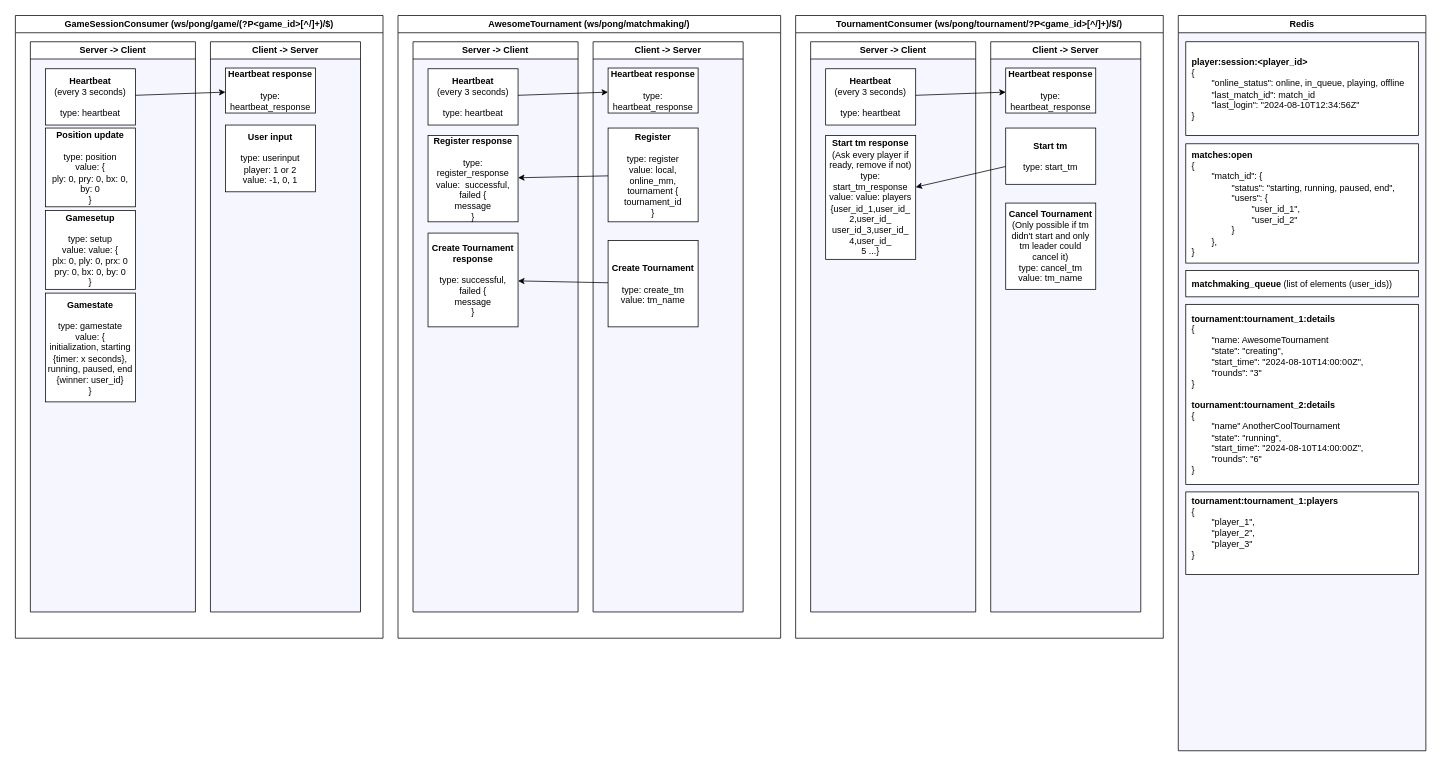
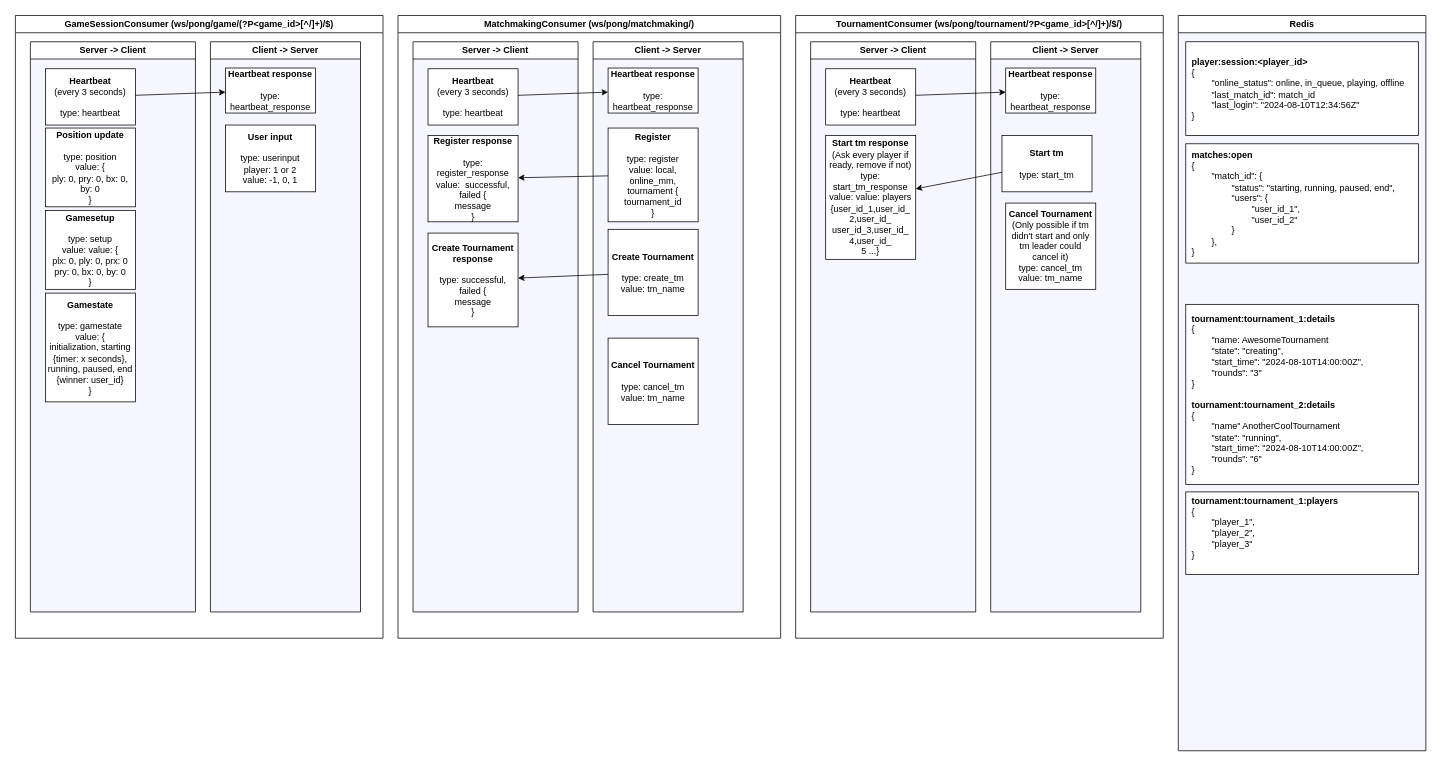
- <mxCell id="12" value="AwesomeTournament (ws/pong/matchmaking/)" style="swimlane;whiteSpace=wrap;html=1;swimlaneFillColor=default;" parent="1" vertex="1"><mxGeometry x="530" y="20" width="510" height="830" as="geometry" /></mxCell>
+ <mxCell id="12" value="MatchmakingConsumer (ws/pong/matchmaking/)" style="swimlane;whiteSpace=wrap;html=1;swimlaneFillColor=default;" parent="1" vertex="1"><mxGeometry x="530" y="20" width="510" height="830" as="geometry" /></mxCell>
- <mxCell id="31" value="&lt;b&gt;Start tm&lt;/b&gt;&lt;br&gt;&lt;br&gt;type: start_tm" style="rounded=0;whiteSpace=wrap;html=1;fillColor=default;gradientColor=none;" parent="29" vertex="1"><mxGeometry x="20" y="115" width="120" height="75" as="geometry" /></mxCell>
+ <mxCell id="31" value="&lt;b&gt;Start tm&lt;/b&gt;&lt;br&gt;&lt;br&gt;type: start_tm" style="rounded=0;whiteSpace=wrap;html=1;fillColor=default;gradientColor=none;" parent="29" vertex="1"><mxGeometry x="15" y="125" width="120" height="75" as="geometry" /></mxCell>
- <mxCell id="20" value="&lt;b&gt;Create Tournament&lt;/b&gt;&lt;br&gt;&lt;br&gt;type: create_tm&lt;br&gt;value: tm_name" style="rounded=0;whiteSpace=wrap;html=1;fillColor=default;gradientColor=none;" parent="17" vertex="1"><mxGeometry x="20" y="265" width="120" height="115" as="geometry" /></mxCell>
+ <mxCell id="20" value="&lt;b&gt;Create Tournament&lt;/b&gt;&lt;br&gt;&lt;br&gt;type: create_tm&lt;br&gt;value: tm_name" style="rounded=0;whiteSpace=wrap;html=1;fillColor=default;gradientColor=none;" parent="17" vertex="1"><mxGeometry x="20" y="250" width="120" height="115" as="geometry" /></mxCell>
- <mxCell id="39" value="&lt;b&gt;matchmaking_queue &lt;/b&gt;(list of elements (user_ids))" style="rounded=0;whiteSpace=wrap;html=1;fillColor=default;gradientColor=none;align=left;verticalAlign=middle;labelPosition=center;verticalLabelPosition=middle;spacingLeft=6;" parent="36" vertex="1"><mxGeometry x="10" y="340" width="310" height="35" as="geometry" /></mxCell>
+ <mxCell id="21" value="&lt;b&gt;Cancel Tournament&lt;br&gt;&lt;/b&gt;&lt;br&gt;type: cancel_tm&lt;br&gt;value: tm_name" style="rounded=0;whiteSpace=wrap;html=1;fillColor=default;gradientColor=none;" parent="17" vertex="1"><mxGeometry x="20" y="395" width="120" height="115" as="geometry" /></mxCell>
